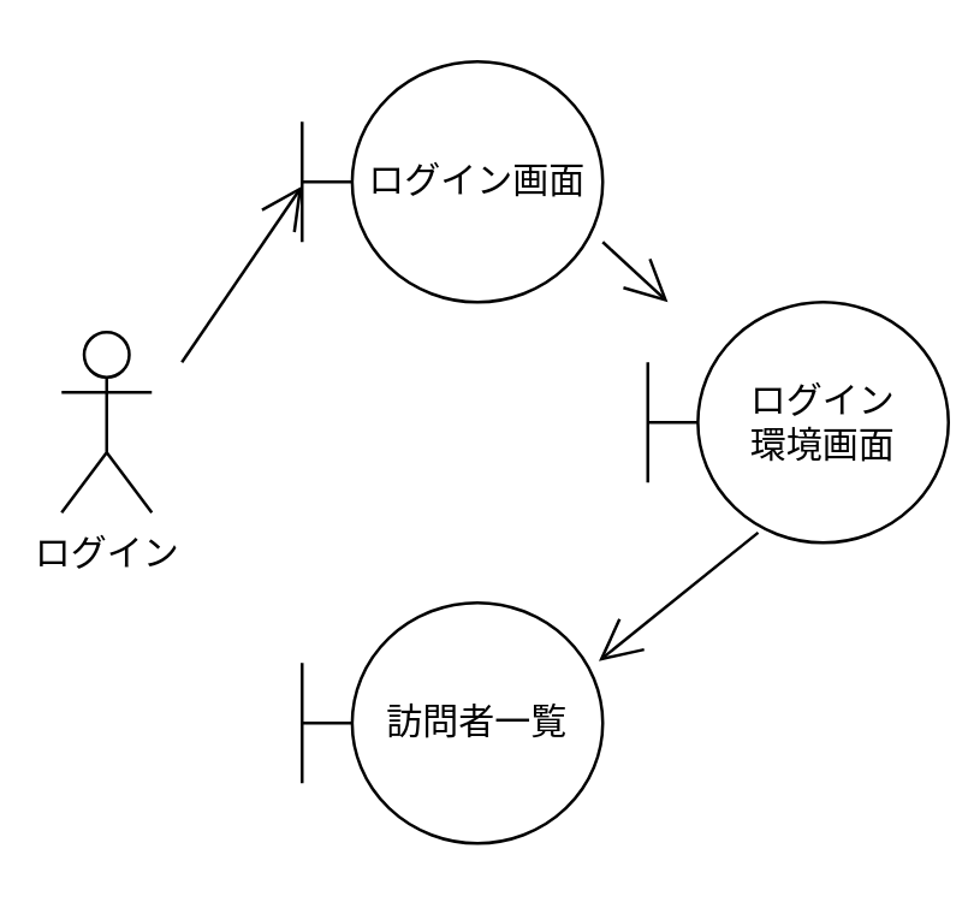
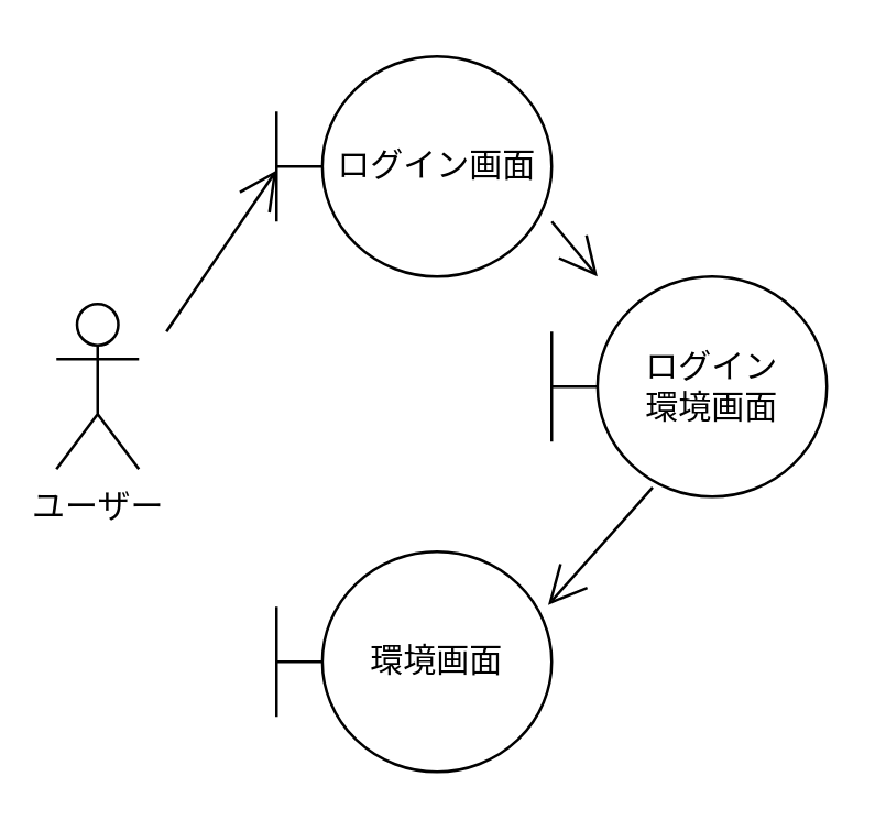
- <mxCell id="5" value="ログイン&lt;div&gt;環境画面&lt;/div&gt;" style="shape=umlBoundary;whiteSpace=wrap;html=1;" vertex="1" parent="1"><mxGeometry x="215" y="100" width="100" height="80" as="geometry" /></mxCell>
+ <mxCell id="5" value="ログイン&lt;div&gt;環境画面&lt;/div&gt;" style="shape=umlBoundary;whiteSpace=wrap;html=1;" vertex="1" parent="1"><mxGeometry x="200" y="100" width="100" height="80" as="geometry" /></mxCell>
- <mxCell id="2" value="ログイン&lt;div&gt;&lt;br&gt;&lt;/div&gt;" style="shape=umlActor;verticalLabelPosition=bottom;verticalAlign=top;html=1;outlineConnect=0;" vertex="1" parent="1"><mxGeometry x="20" y="110" width="30" height="60" as="geometry" /></mxCell>
+ <mxCell id="2" value="ユーザー&lt;div&gt;&lt;br&gt;&lt;/div&gt;" style="shape=umlActor;verticalLabelPosition=bottom;verticalAlign=top;html=1;outlineConnect=0;" vertex="1" parent="1"><mxGeometry x="20" y="110" width="30" height="60" as="geometry" /></mxCell>
- <mxCell id="4" value="訪問者一覧" style="shape=umlBoundary;whiteSpace=wrap;html=1;" vertex="1" parent="1"><mxGeometry x="100" y="200" width="100" height="80" as="geometry" /></mxCell>
+ <mxCell id="4" value="環境画面" style="shape=umlBoundary;whiteSpace=wrap;html=1;" vertex="1" parent="1"><mxGeometry x="100" y="200" width="100" height="80" as="geometry" /></mxCell>
